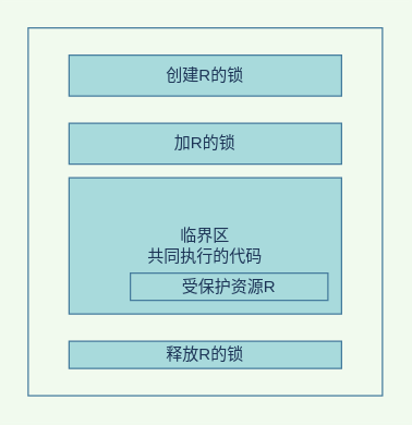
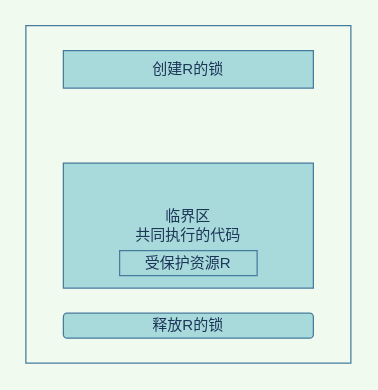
- <mxCell id="4" value="加R的锁" style="rounded=0;whiteSpace=wrap;html=1;sketch=0;fontColor=#1D3557;strokeColor=#457B9D;fillColor=#A8DADC;" parent="1" vertex="1"><mxGeometry x="50" y="90" width="200" height="30" as="geometry" /></mxCell>
- <mxCell id="7" value="受保护资源R" style="rounded=0;whiteSpace=wrap;html=1;sketch=0;fontColor=#1D3557;strokeColor=#457B9D;fillColor=#A8DADC;" vertex="1" parent="1"><mxGeometry x="95" y="200" width="145" height="20" as="geometry" /></mxCell>
+ <mxCell id="7" value="受保护资源R" style="rounded=0;whiteSpace=wrap;html=1;sketch=0;fontColor=#1D3557;strokeColor=#457B9D;fillColor=#A8DADC;" vertex="1" parent="1"><mxGeometry x="95" y="200" width="110" height="20" as="geometry" /></mxCell>
- <mxCell id="5" value="释放R的锁" style="rounded=0;whiteSpace=wrap;html=1;sketch=0;fontColor=#1D3557;strokeColor=#457B9D;fillColor=#A8DADC;" parent="1" vertex="1"><mxGeometry x="50" y="250" width="200" height="20" as="geometry" /></mxCell>
+ <mxCell id="5" value="释放R的锁" style="whiteSpace=wrap;html=1;sketch=0;fontColor=#1D3557;strokeColor=#457B9D;fillColor=#A8DADC;rounded=1;" parent="1" vertex="1"><mxGeometry x="50" y="250" width="200" height="20" as="geometry" /></mxCell>
